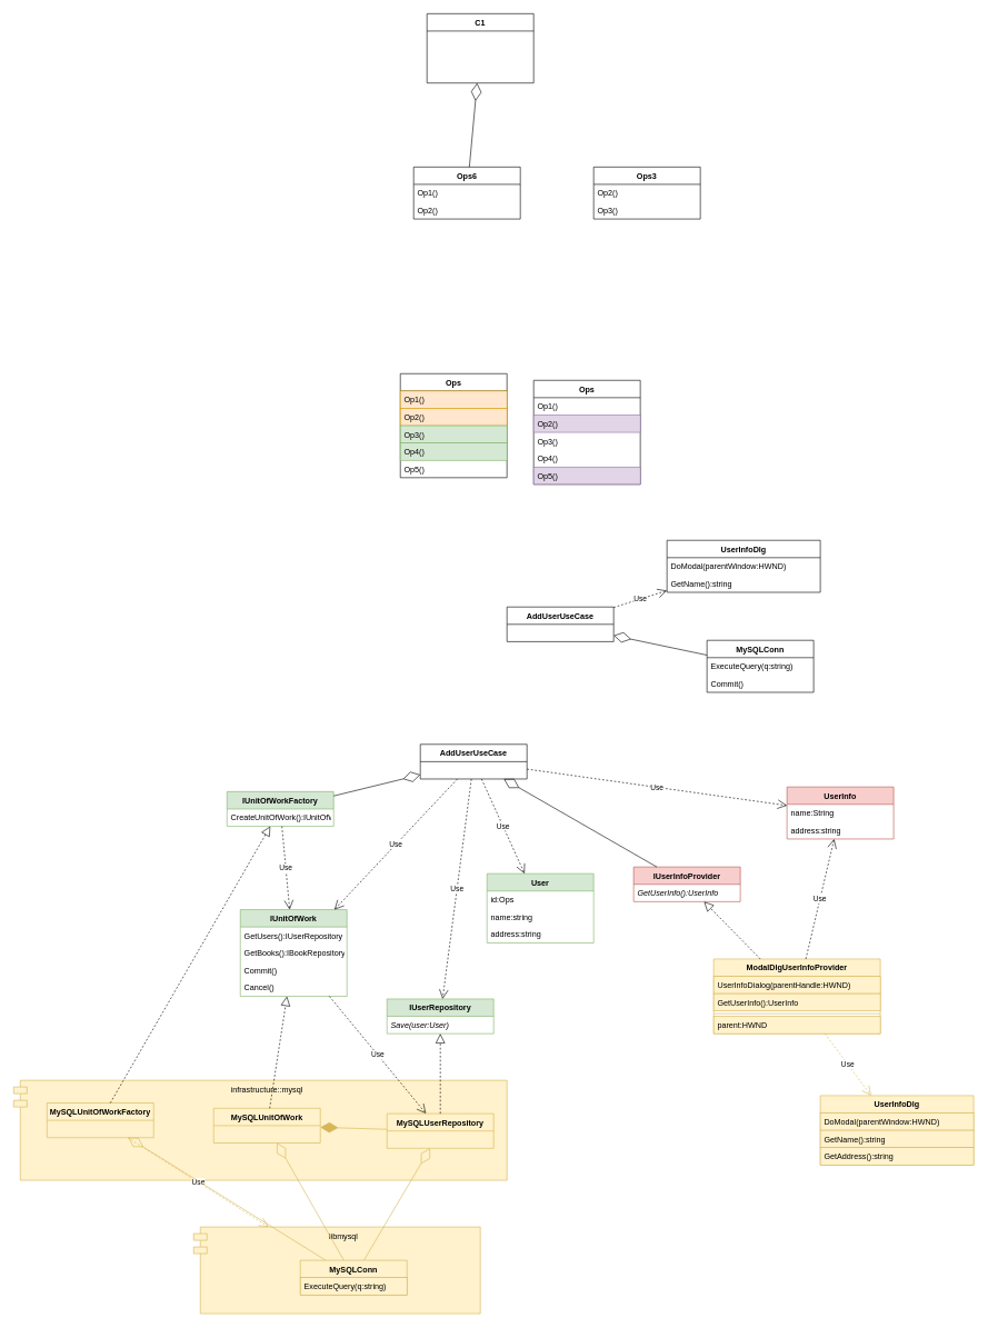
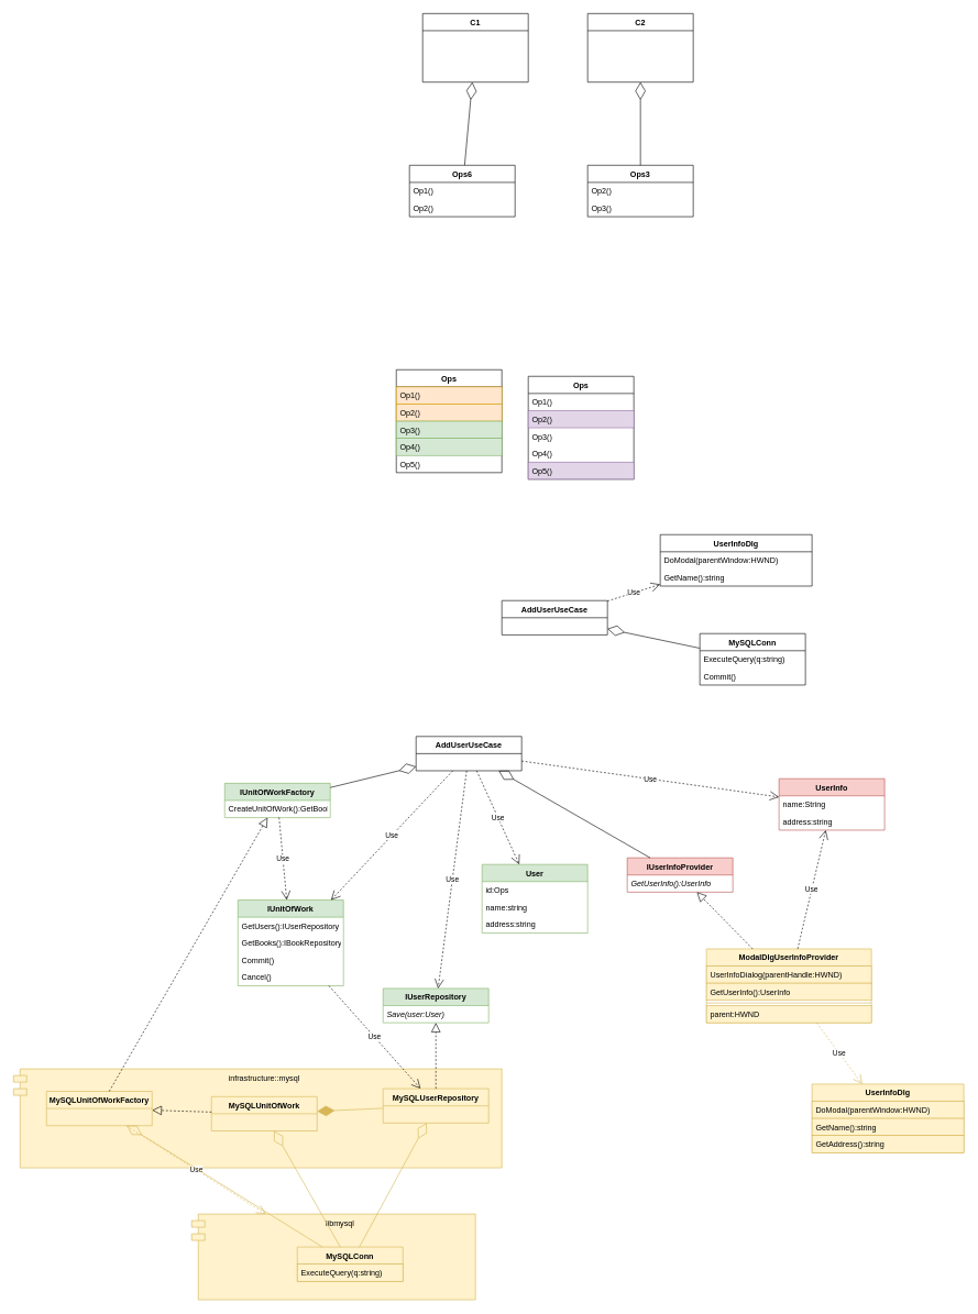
+ <mxCell id="5" value="C2" style="swimlane;fontStyle=1;align=center;verticalAlign=top;childLayout=stackLayout;horizontal=1;startSize=26;horizontalStack=0;resizeParent=1;resizeParentMax=0;resizeLast=0;collapsible=1;marginBottom=0;" vertex="1" parent="1"><mxGeometry x="890" y="20" width="160" height="104" as="geometry" /></mxCell>
+ <mxCell id="13" value="" style="endArrow=diamondThin;endFill=0;endSize=24;html=1;" edge="1" parent="1" source="9" target="5"><mxGeometry width="160" relative="1" as="geometry"><mxPoint x="670" y="210" as="sourcePoint" /><mxPoint x="830" y="210" as="targetPoint" /></mxGeometry></mxCell>
- <mxCell id="80" value="CreateUnitOfWork():IUnitOfWork" style="text;strokeColor=none;fillColor=none;align=left;verticalAlign=top;spacingLeft=4;spacingRight=4;overflow=hidden;rotatable=0;points=[[0,0.5],[1,0.5]];portConstraint=eastwest;" vertex="1" parent="79"><mxGeometry y="26" width="160" height="26" as="geometry" /></mxCell>
+ <mxCell id="80" value="CreateUnitOfWork():GetBooks" style="text;strokeColor=none;fillColor=none;align=left;verticalAlign=top;spacingLeft=4;spacingRight=4;overflow=hidden;rotatable=0;points=[[0,0.5],[1,0.5]];portConstraint=eastwest;" vertex="1" parent="79"><mxGeometry y="26" width="160" height="26" as="geometry" /></mxCell>
- <mxCell id="76" value="" style="endArrow=block;dashed=1;endFill=0;endSize=12;html=1;" edge="1" parent="1" source="75" target="63"><mxGeometry width="160" relative="1" as="geometry"><mxPoint x="400" y="1600" as="sourcePoint" /><mxPoint x="560" y="1600" as="targetPoint" /></mxGeometry></mxCell>
+ <mxCell id="76" value="" style="endArrow=block;dashed=1;endFill=0;endSize=12;html=1;" edge="1" parent="1" source="75" target="83"><mxGeometry width="160" relative="1" as="geometry"><mxPoint x="400" y="1600" as="sourcePoint" /><mxPoint x="560" y="1600" as="targetPoint" /></mxGeometry></mxCell>
- <mxCell id="70" value="MySQLUserRepository" style="swimlane;fontStyle=1;align=center;verticalAlign=top;childLayout=stackLayout;horizontal=1;startSize=26;horizontalStack=0;resizeParent=1;resizeParentMax=0;resizeLast=0;collapsible=1;marginBottom=0;fillColor=#fff2cc;strokeColor=#d6b656;" vertex="1" parent="1"><mxGeometry x="580" y="1670" width="160" height="52" as="geometry" /></mxCell>
+ <mxCell id="70" value="MySQLUserRepository" style="swimlane;fontStyle=1;align=center;verticalAlign=top;childLayout=stackLayout;horizontal=1;startSize=26;horizontalStack=0;resizeParent=1;resizeParentMax=0;resizeLast=0;collapsible=1;marginBottom=0;fillColor=#fff2cc;strokeColor=#d6b656;" vertex="1" parent="1"><mxGeometry x="580" y="1650" width="160" height="52" as="geometry" /></mxCell>
